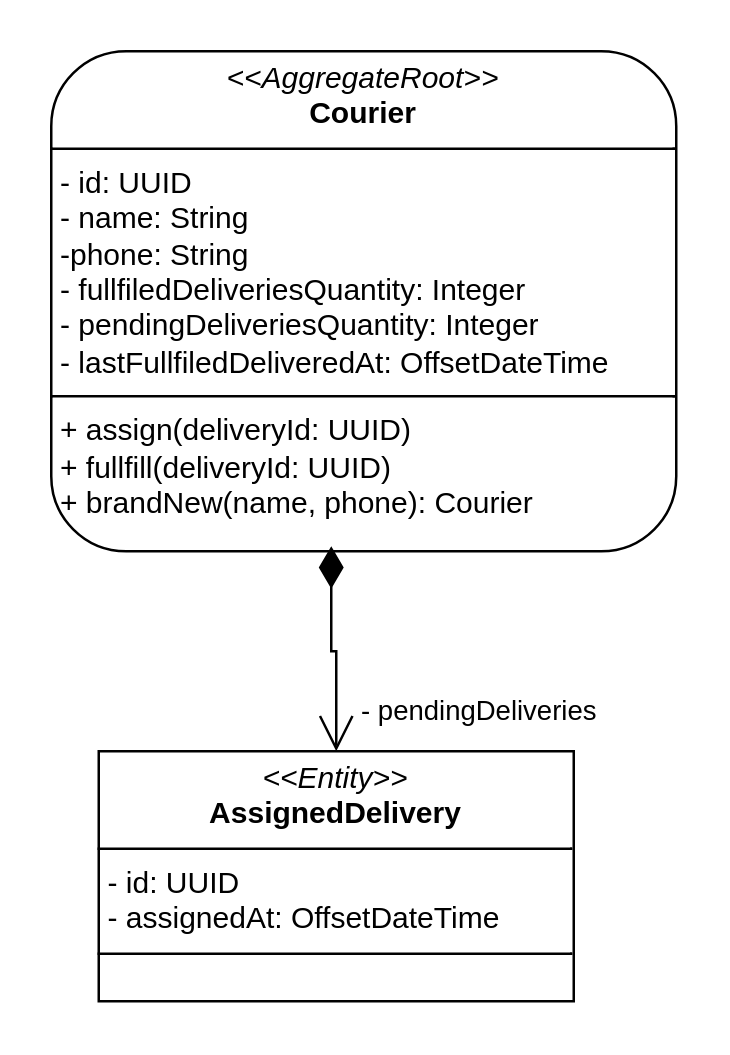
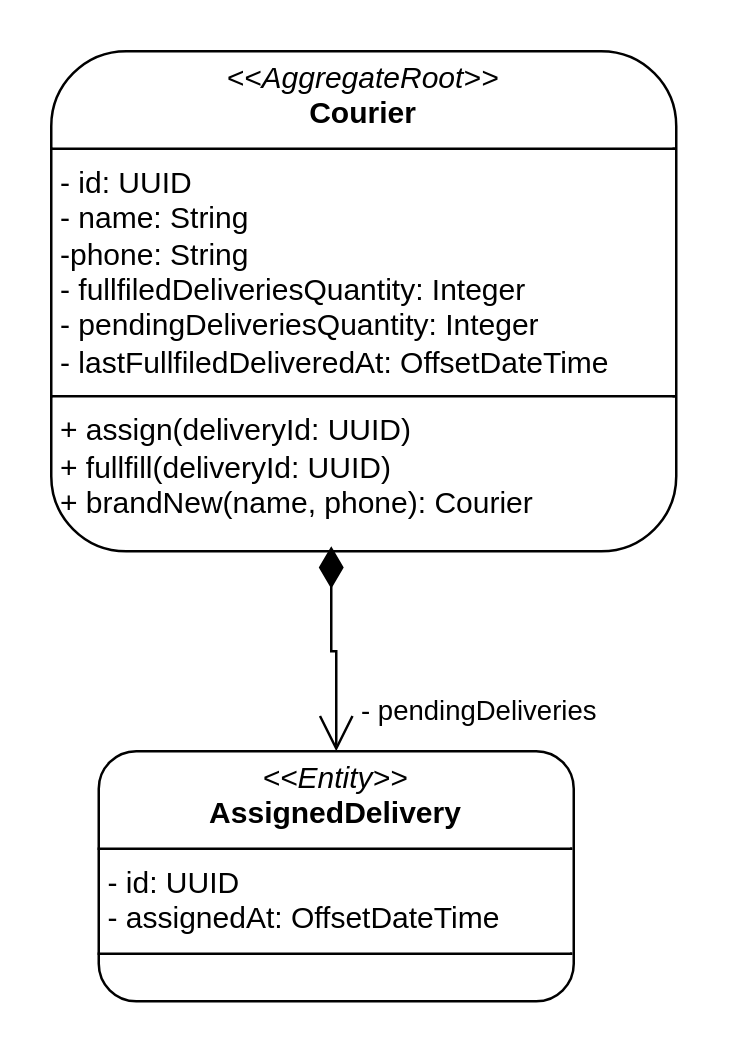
- <mxCell id="3" value="&lt;p style=&quot;margin:0px;margin-top:4px;text-align:center;&quot;&gt;&lt;i&gt;&amp;lt;&amp;lt;Entity&amp;gt;&amp;gt;&lt;/i&gt;&lt;br&gt;&lt;b&gt;AssignedDelivery&lt;/b&gt;&lt;/p&gt;&lt;hr size=&quot;1&quot; style=&quot;border-style:solid;&quot;&gt;&lt;p style=&quot;margin:0px;margin-left:4px;&quot;&gt;- id: UUID&lt;br&gt;- assignedAt: OffsetDateTime&lt;/p&gt;&lt;hr size=&quot;1&quot; style=&quot;border-style:solid;&quot;&gt;&lt;p style=&quot;margin:0px;margin-left:4px;&quot;&gt;&lt;br&gt;&lt;/p&gt;" style="verticalAlign=top;align=left;overflow=fill;html=1;whiteSpace=wrap;" vertex="1" parent="1"><mxGeometry x="39" y="300" width="190" height="100" as="geometry" /></mxCell>
+ <mxCell id="3" value="&lt;p style=&quot;margin:0px;margin-top:4px;text-align:center;&quot;&gt;&lt;i&gt;&amp;lt;&amp;lt;Entity&amp;gt;&amp;gt;&lt;/i&gt;&lt;br&gt;&lt;b&gt;AssignedDelivery&lt;/b&gt;&lt;/p&gt;&lt;hr size=&quot;1&quot; style=&quot;border-style:solid;&quot;&gt;&lt;p style=&quot;margin:0px;margin-left:4px;&quot;&gt;- id: UUID&lt;br&gt;- assignedAt: OffsetDateTime&lt;/p&gt;&lt;hr size=&quot;1&quot; style=&quot;border-style:solid;&quot;&gt;&lt;p style=&quot;margin:0px;margin-left:4px;&quot;&gt;&lt;br&gt;&lt;/p&gt;" style="verticalAlign=top;align=left;overflow=fill;html=1;whiteSpace=wrap;rounded=1;" vertex="1" parent="1"><mxGeometry x="39" y="300" width="190" height="100" as="geometry" /></mxCell>
